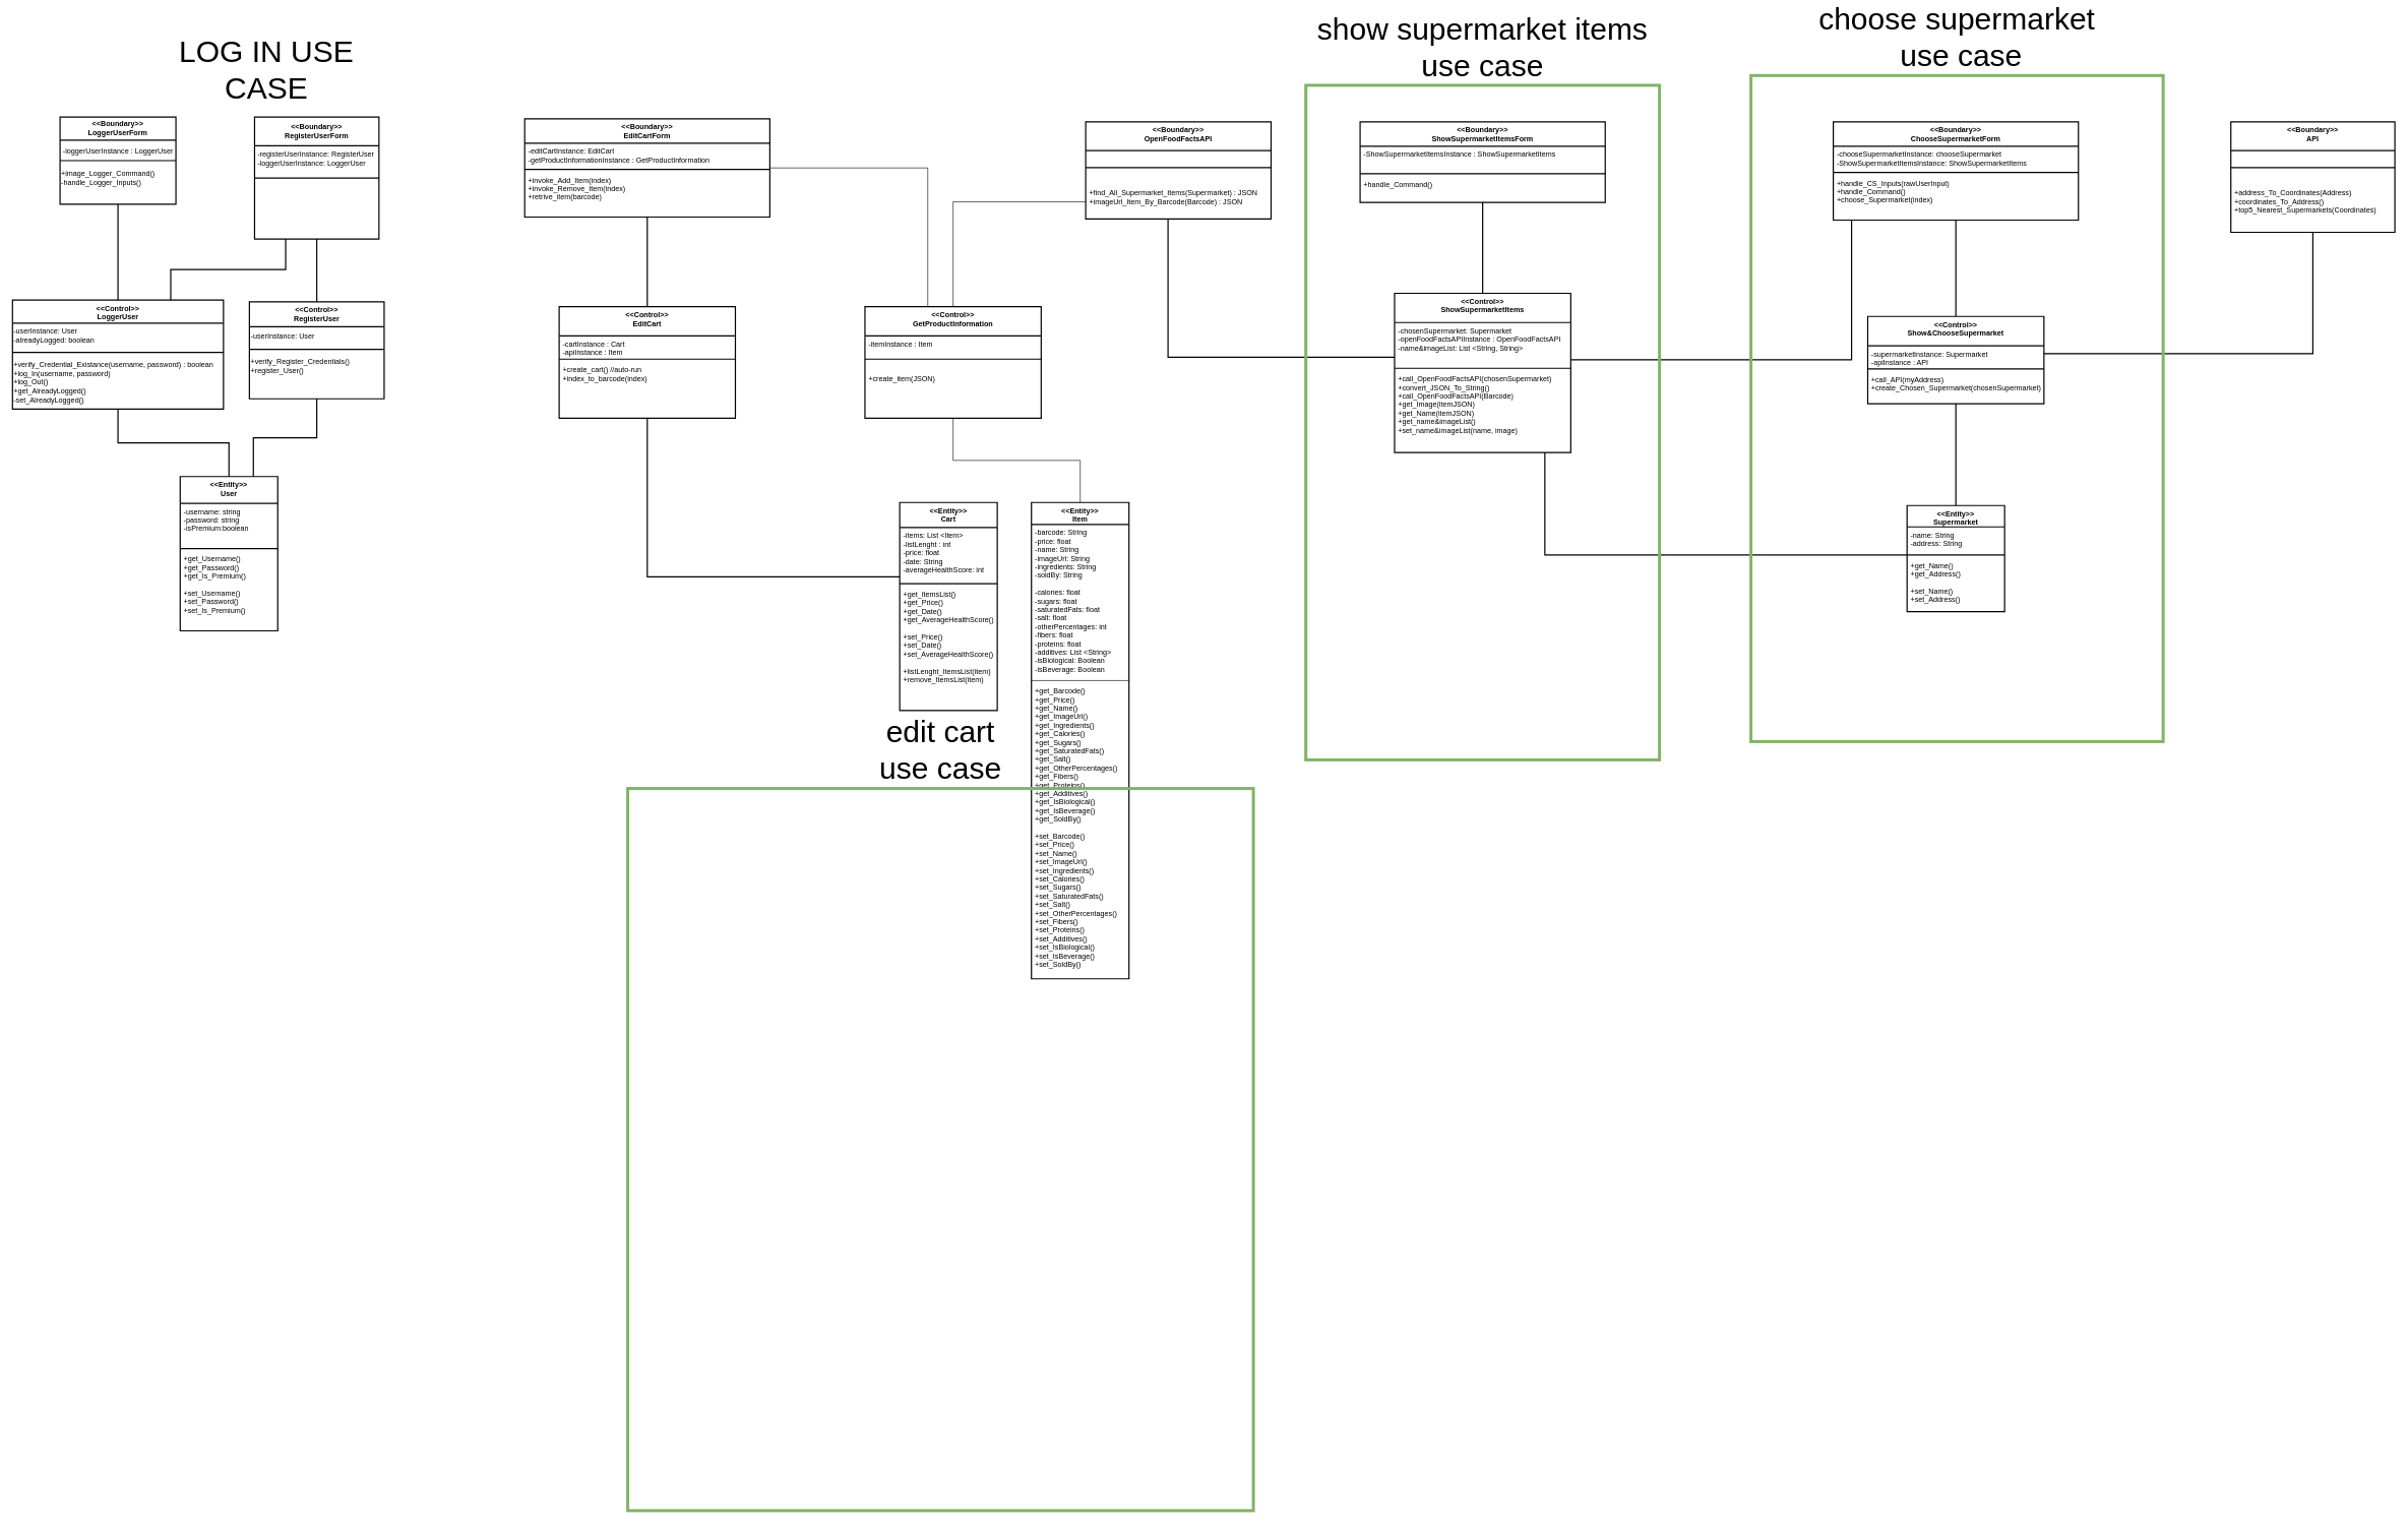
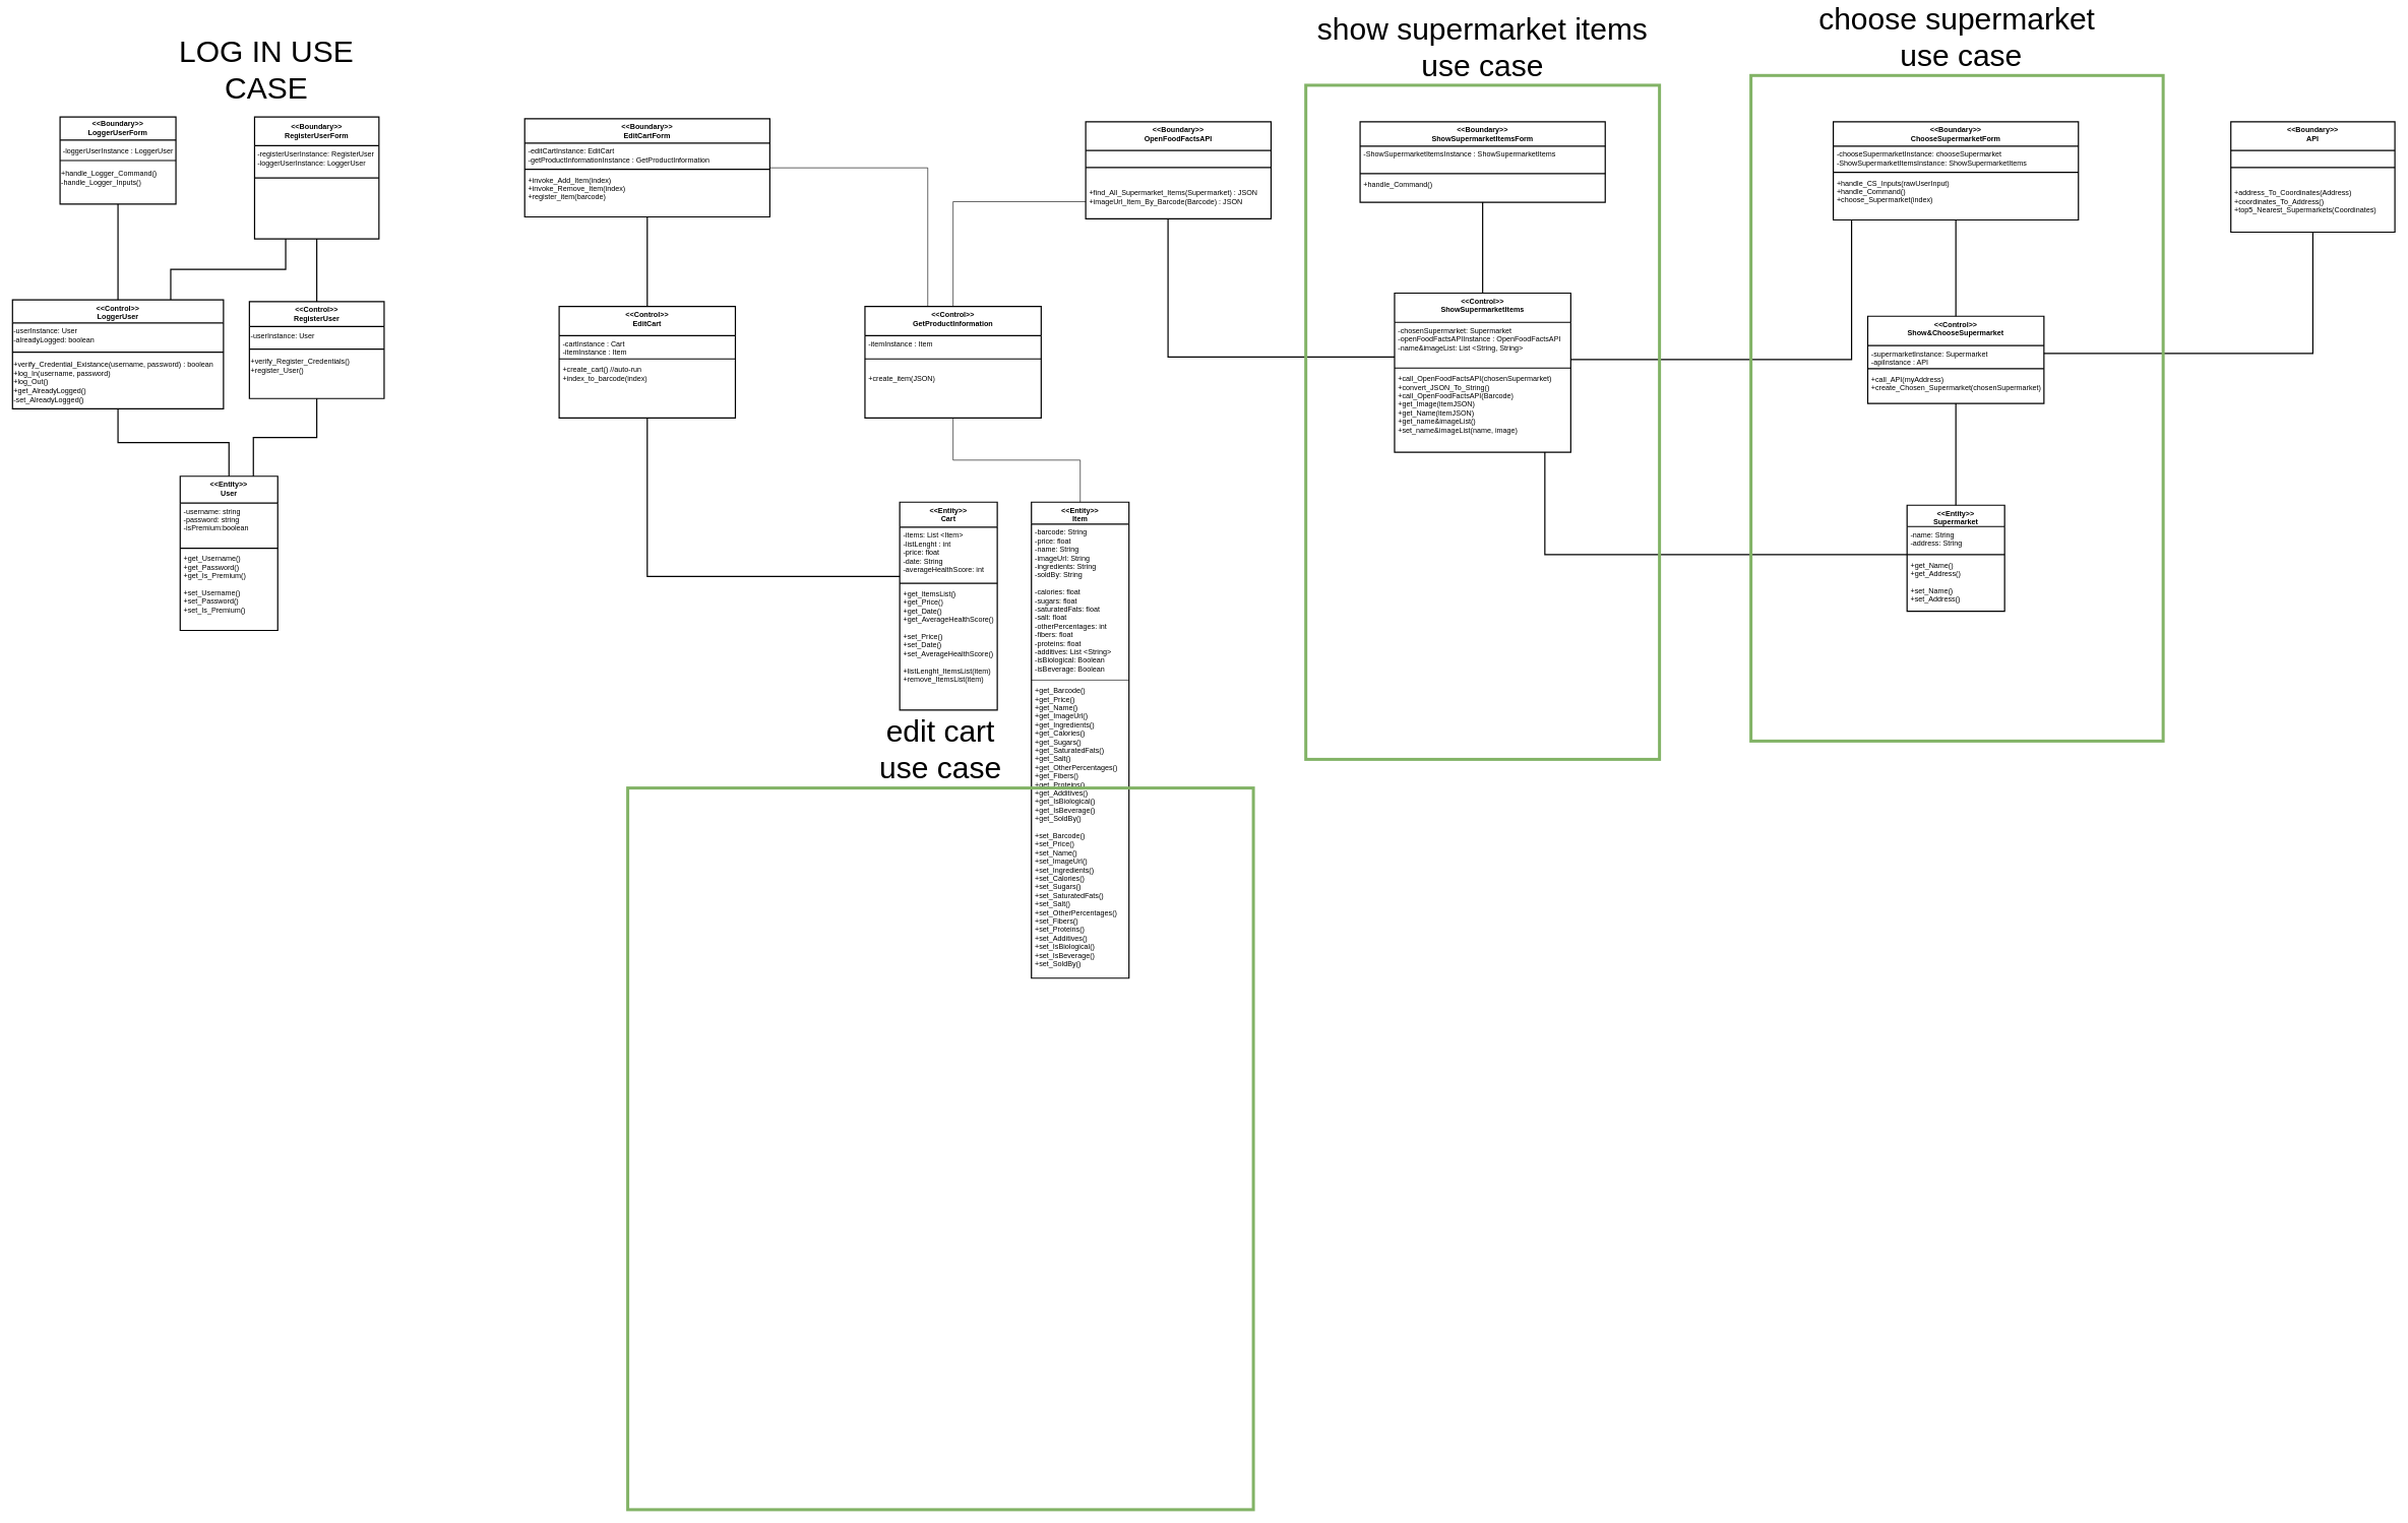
- <mxCell id="4" value="+image_Logger_Command()&lt;br&gt;-handle_Logger_Inputs()" style="text;html=1;align=left;verticalAlign=middle;resizable=0;points=[];autosize=1;strokeColor=none;fillColor=none;strokeWidth=2;" parent="2" vertex="1"><mxGeometry y="79" width="175" height="41" as="geometry" /></mxCell>
+ <mxCell id="4" value="+handle_Logger_Command()&lt;br&gt;-handle_Logger_Inputs()" style="text;html=1;align=left;verticalAlign=middle;resizable=0;points=[];autosize=1;strokeColor=none;fillColor=none;strokeWidth=2;" parent="2" vertex="1"><mxGeometry y="79" width="175" height="41" as="geometry" /></mxCell>
- <mxCell id="77" value="+invoke_Add_Item(index)&#10;+invoke_Remove_Item(index)&#10;+retrive_item(barcode)&#10;" style="text;strokeColor=none;fillColor=none;align=left;verticalAlign=top;spacingLeft=4;spacingRight=4;overflow=hidden;rotatable=0;points=[[0,0.5],[1,0.5]];portConstraint=eastwest;strokeWidth=2;" parent="74" vertex="1"><mxGeometry y="87" width="402" height="74" as="geometry" /></mxCell>
+ <mxCell id="77" value="+invoke_Add_Item(index)&#10;+invoke_Remove_Item(index)&#10;+register_item(barcode)&#10;" style="text;strokeColor=none;fillColor=none;align=left;verticalAlign=top;spacingLeft=4;spacingRight=4;overflow=hidden;rotatable=0;points=[[0,0.5],[1,0.5]];portConstraint=eastwest;strokeWidth=2;" parent="74" vertex="1"><mxGeometry y="87" width="402" height="74" as="geometry" /></mxCell>
- <mxCell id="70" value="-cartInstance : Cart&#10;-apiInstance : Item&#10;" style="text;strokeColor=none;fillColor=none;align=left;verticalAlign=top;spacingLeft=4;spacingRight=4;overflow=hidden;rotatable=0;points=[[0,0.5],[1,0.5]];portConstraint=eastwest;strokeWidth=2;" parent="69" vertex="1"><mxGeometry y="48" width="289" height="34" as="geometry" /></mxCell>
+ <mxCell id="70" value="-cartInstance : Cart&#10;-itemInstance : Item&#10;" style="text;strokeColor=none;fillColor=none;align=left;verticalAlign=top;spacingLeft=4;spacingRight=4;overflow=hidden;rotatable=0;points=[[0,0.5],[1,0.5]];portConstraint=eastwest;strokeWidth=2;" parent="69" vertex="1"><mxGeometry y="48" width="289" height="34" as="geometry" /></mxCell>
